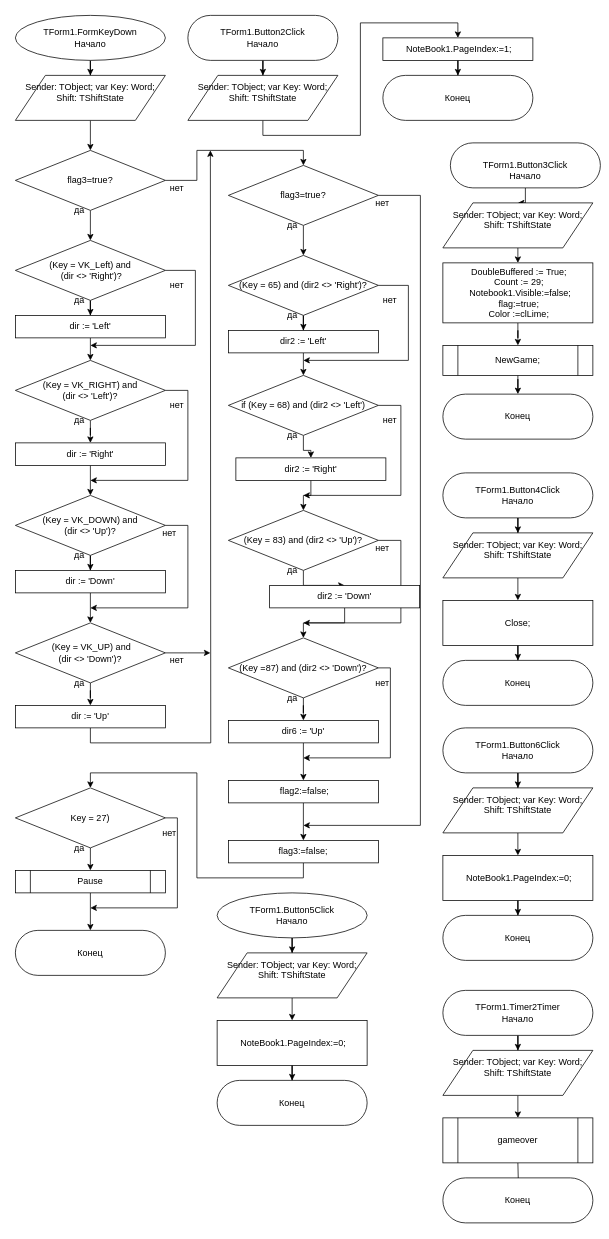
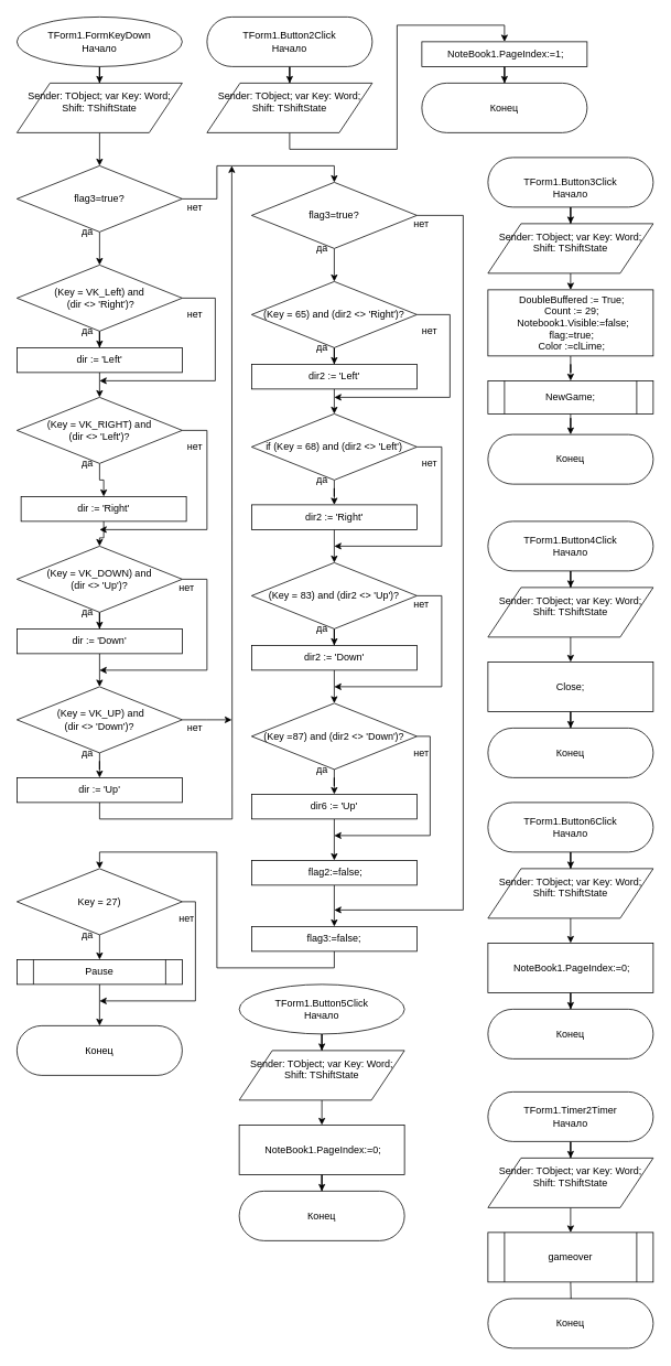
- <mxCell id="92" value="&lt;br&gt;TForm1.Button3Click&lt;br&gt;Начало" style="rounded=1;whiteSpace=wrap;html=1;arcSize=50;" vertex="1" parent="1"><mxGeometry x="600" y="190" width="200" height="60" as="geometry" /></mxCell>
+ <mxCell id="92" value="&lt;br&gt;TForm1.Button3Click&lt;br&gt;Начало" style="rounded=1;whiteSpace=wrap;html=1;arcSize=50;" vertex="1" parent="1"><mxGeometry x="590" y="190" width="200" height="60" as="geometry" /></mxCell>
- <mxCell id="20" value="dir := 'Right'" style="rounded=0;whiteSpace=wrap;html=1;" vertex="1" parent="1"><mxGeometry x="20" y="590" width="200" height="30" as="geometry" /></mxCell>
+ <mxCell id="20" value="dir := 'Right'" style="rounded=0;whiteSpace=wrap;html=1;" vertex="1" parent="1"><mxGeometry x="25" y="600" width="200" height="30" as="geometry" /></mxCell>
- <mxCell id="51" value="dir2 := 'Right'" style="rounded=0;whiteSpace=wrap;html=1;" vertex="1" parent="1"><mxGeometry x="314" y="610" width="200" height="30" as="geometry" /></mxCell>
+ <mxCell id="51" value="dir2 := 'Right'" style="rounded=0;whiteSpace=wrap;html=1;" vertex="1" parent="1"><mxGeometry x="304" y="610" width="200" height="30" as="geometry" /></mxCell>
- <mxCell id="57" value="dir2 := 'Down'" style="rounded=0;whiteSpace=wrap;html=1;" vertex="1" parent="1"><mxGeometry x="359" y="780" width="200" height="30" as="geometry" /></mxCell>
+ <mxCell id="57" value="dir2 := 'Down'" style="rounded=0;whiteSpace=wrap;html=1;" vertex="1" parent="1"><mxGeometry x="304" y="780" width="200" height="30" as="geometry" /></mxCell>
